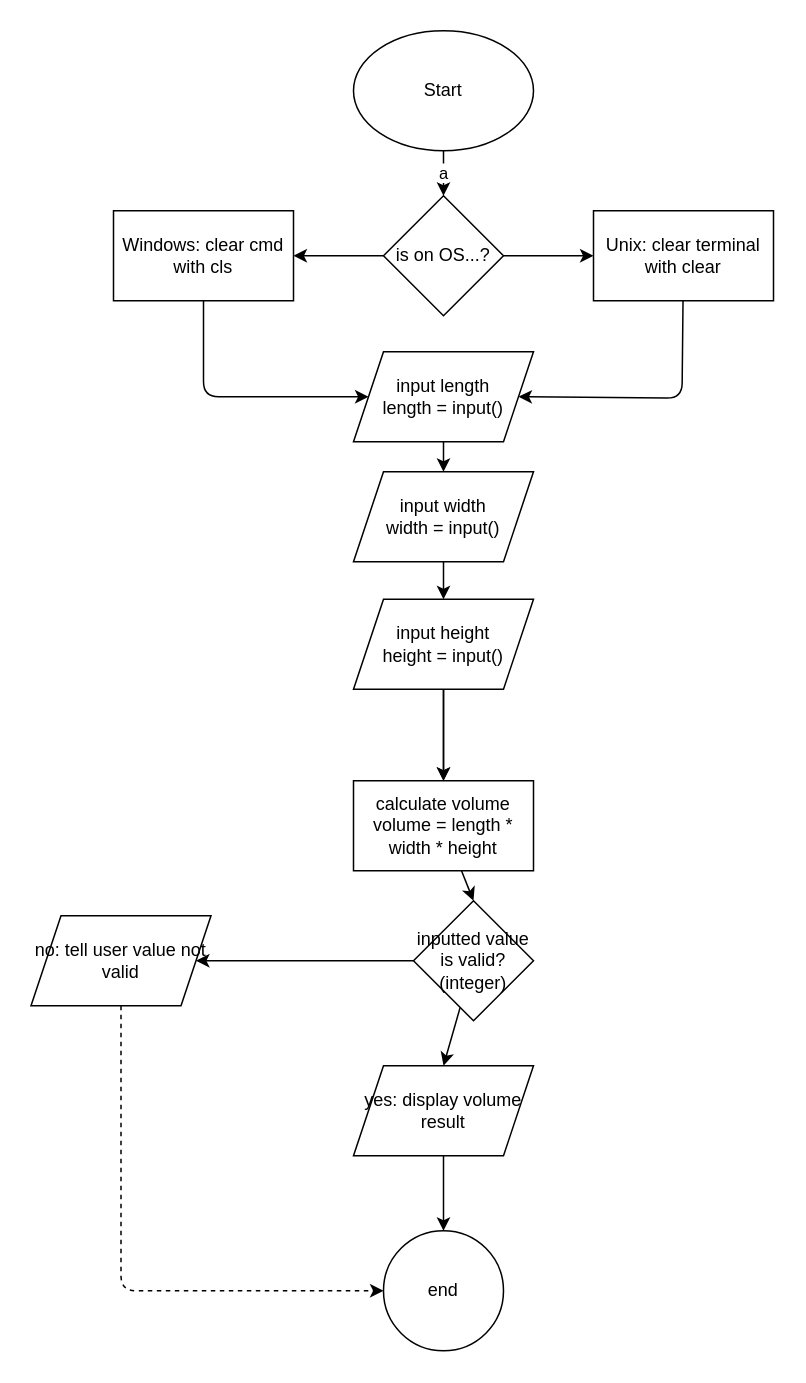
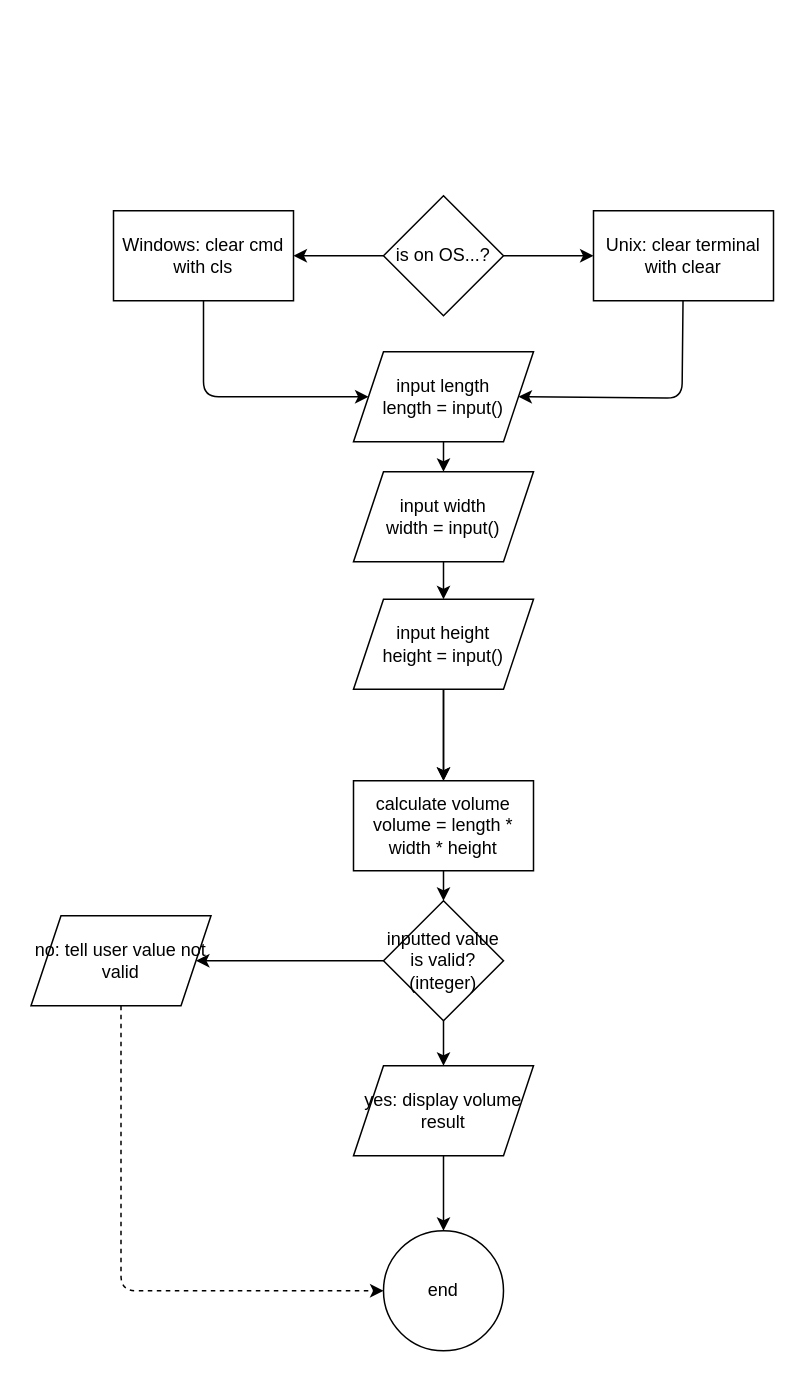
- <mxCell id="3" value="Start" style="ellipse;whiteSpace=wrap;html=1;" parent="1" vertex="1"><mxGeometry x="235" y="20" width="120" height="80" as="geometry" /></mxCell>
- <mxCell id="2" value="a" style="edgeStyle=none;html=1;entryX=0.5;entryY=0;entryDx=0;entryDy=0;" parent="1" source="3" target="16" edge="1"><mxGeometry relative="1" as="geometry" /></mxCell>
- <mxCell id="23" value="inputted value is valid? (integer)" style="rhombus;whiteSpace=wrap;html=1;" parent="1" vertex="1"><mxGeometry x="275" y="600" width="80" height="80" as="geometry" /></mxCell>
+ <mxCell id="23" value="inputted value is valid? (integer)" style="rhombus;whiteSpace=wrap;html=1;" parent="1" vertex="1"><mxGeometry x="255" y="600" width="80" height="80" as="geometry" /></mxCell>
